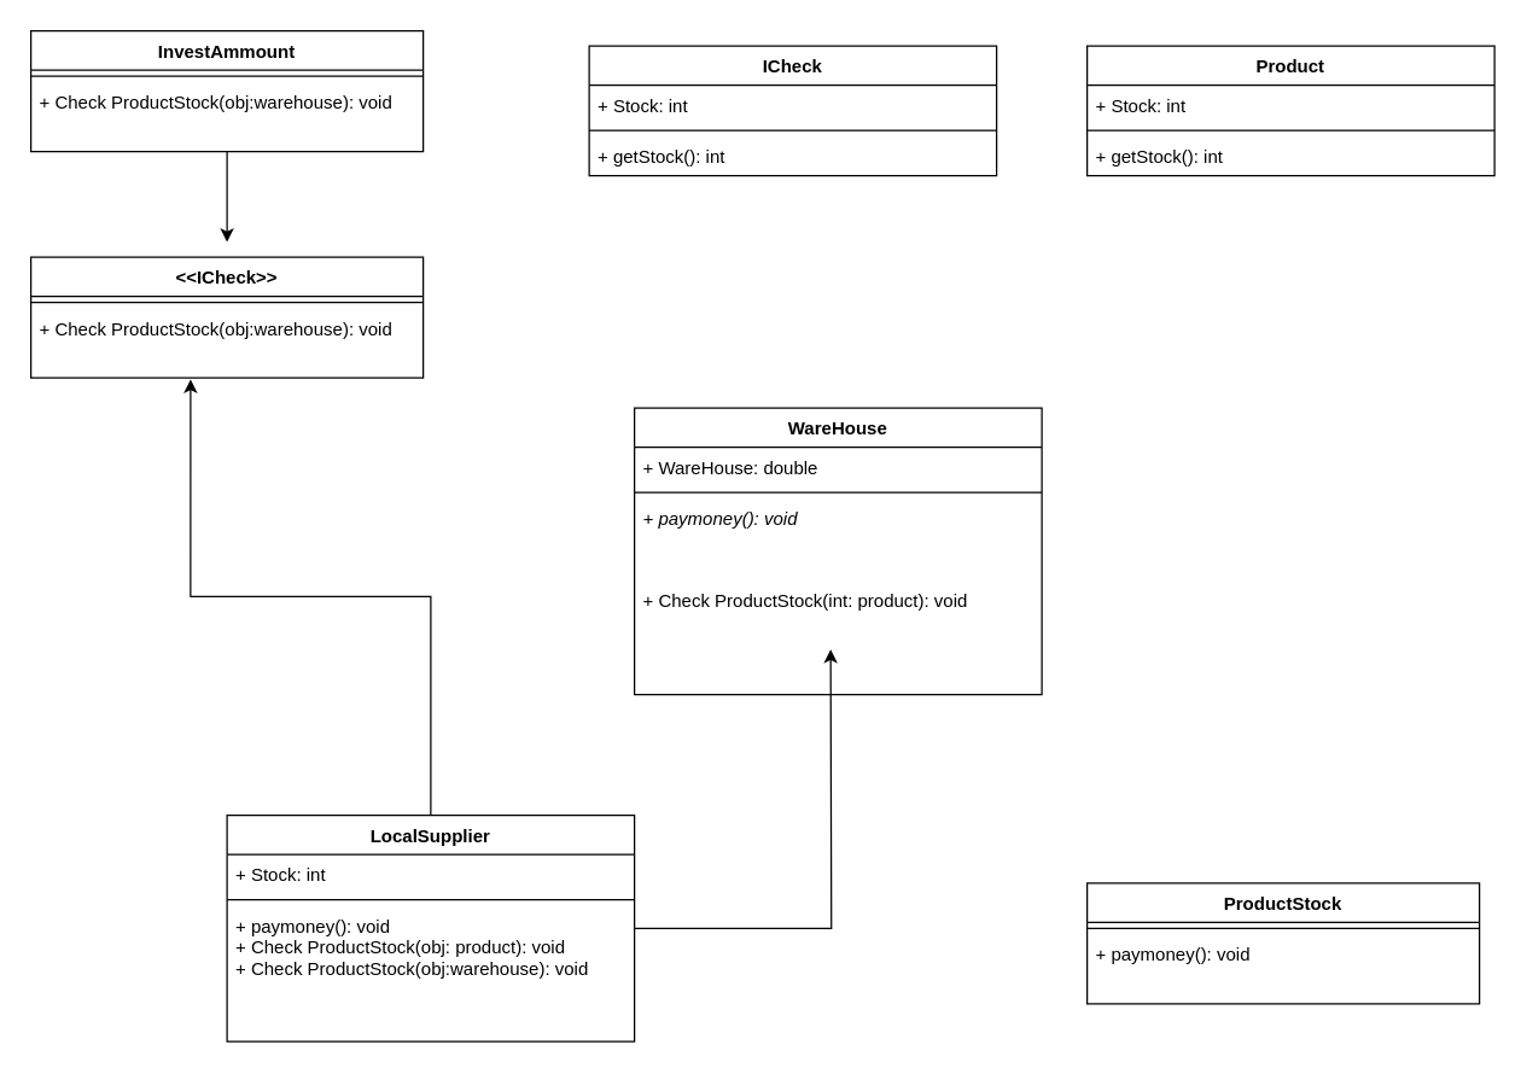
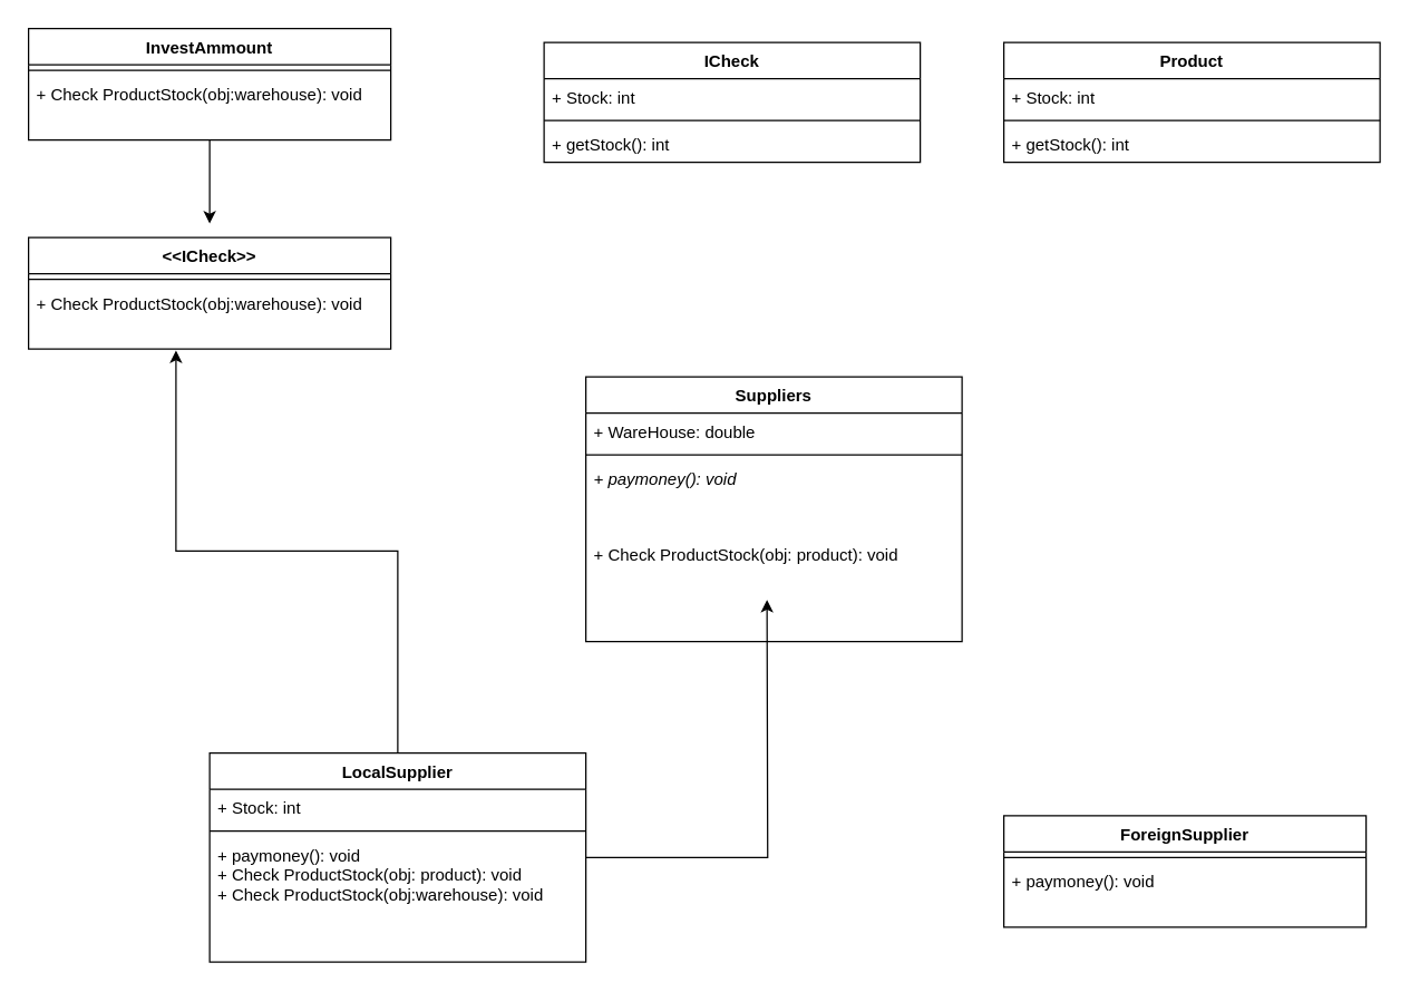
- <mxCell id="17" value="WareHouse" style="swimlane;fontStyle=1;align=center;verticalAlign=top;childLayout=stackLayout;horizontal=1;startSize=26;horizontalStack=0;resizeParent=1;resizeParentMax=0;resizeLast=0;collapsible=1;marginBottom=0;" vertex="1" parent="1"><mxGeometry x="420" y="270" width="270" height="190" as="geometry" /></mxCell>
+ <mxCell id="17" value="Suppliers" style="swimlane;fontStyle=1;align=center;verticalAlign=top;childLayout=stackLayout;horizontal=1;startSize=26;horizontalStack=0;resizeParent=1;resizeParentMax=0;resizeLast=0;collapsible=1;marginBottom=0;" vertex="1" parent="1"><mxGeometry x="420" y="270" width="270" height="190" as="geometry" /></mxCell>
- <mxCell id="21" value="&#10;+ Check ProductStock(int: product): void&#10;" style="text;strokeColor=none;fillColor=none;align=left;verticalAlign=top;spacingLeft=4;spacingRight=4;overflow=hidden;rotatable=0;points=[[0,0.5],[1,0.5]];portConstraint=eastwest;" vertex="1" parent="17"><mxGeometry y="100" width="270" height="90" as="geometry" /></mxCell>
+ <mxCell id="21" value="&#10;+ Check ProductStock(obj: product): void&#10;" style="text;strokeColor=none;fillColor=none;align=left;verticalAlign=top;spacingLeft=4;spacingRight=4;overflow=hidden;rotatable=0;points=[[0,0.5],[1,0.5]];portConstraint=eastwest;" vertex="1" parent="17"><mxGeometry y="100" width="270" height="90" as="geometry" /></mxCell>
- <mxCell id="22" value="ProductStock" style="swimlane;fontStyle=1;align=center;verticalAlign=top;childLayout=stackLayout;horizontal=1;startSize=26;horizontalStack=0;resizeParent=1;resizeParentMax=0;resizeLast=0;collapsible=1;marginBottom=0;" vertex="1" parent="1"><mxGeometry x="720" y="585" width="260" height="80" as="geometry" /></mxCell>
+ <mxCell id="22" value="ForeignSupplier" style="swimlane;fontStyle=1;align=center;verticalAlign=top;childLayout=stackLayout;horizontal=1;startSize=26;horizontalStack=0;resizeParent=1;resizeParentMax=0;resizeLast=0;collapsible=1;marginBottom=0;" vertex="1" parent="1"><mxGeometry x="720" y="585" width="260" height="80" as="geometry" /></mxCell>
